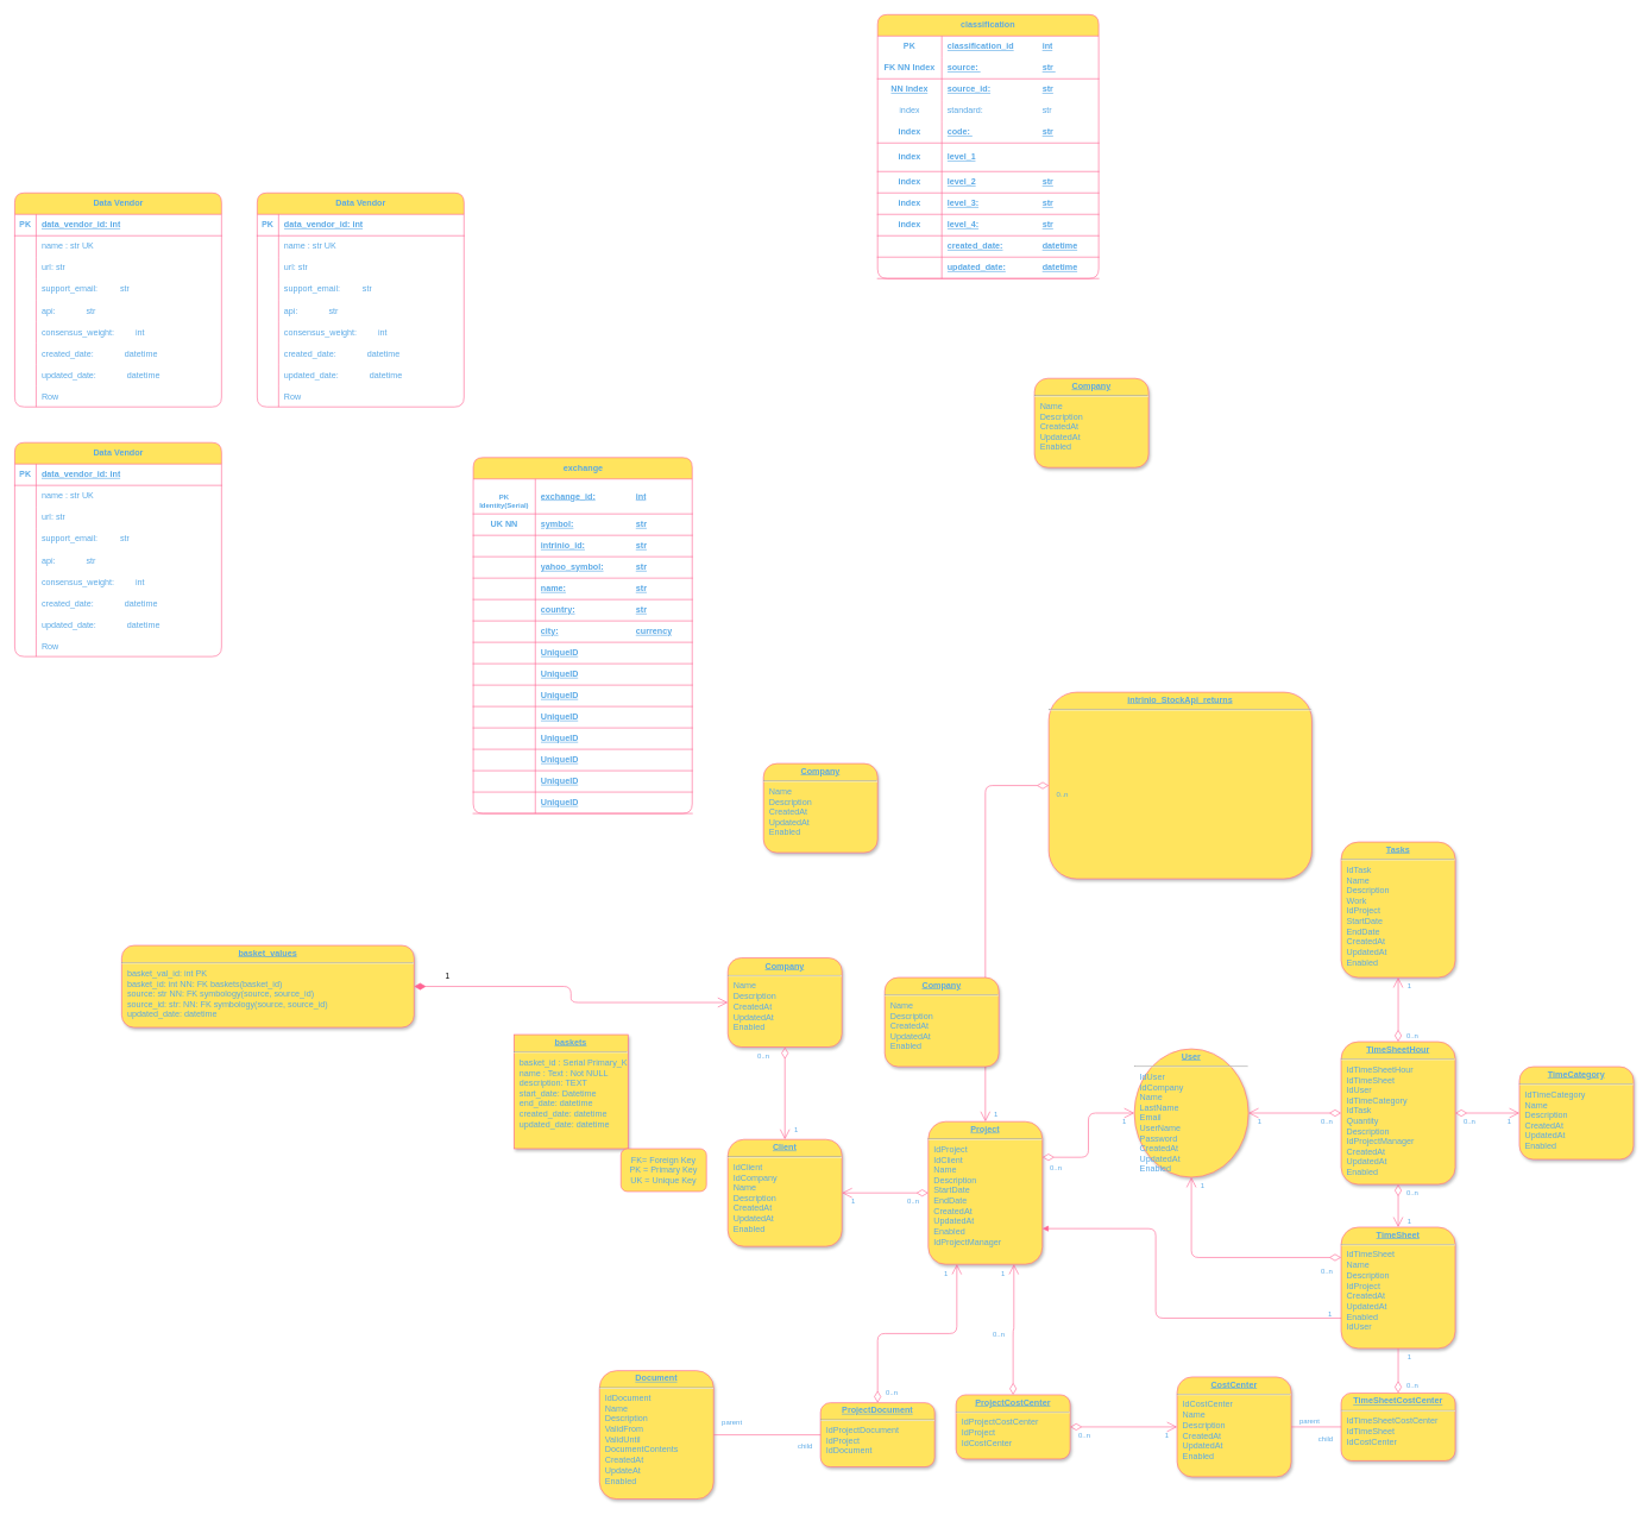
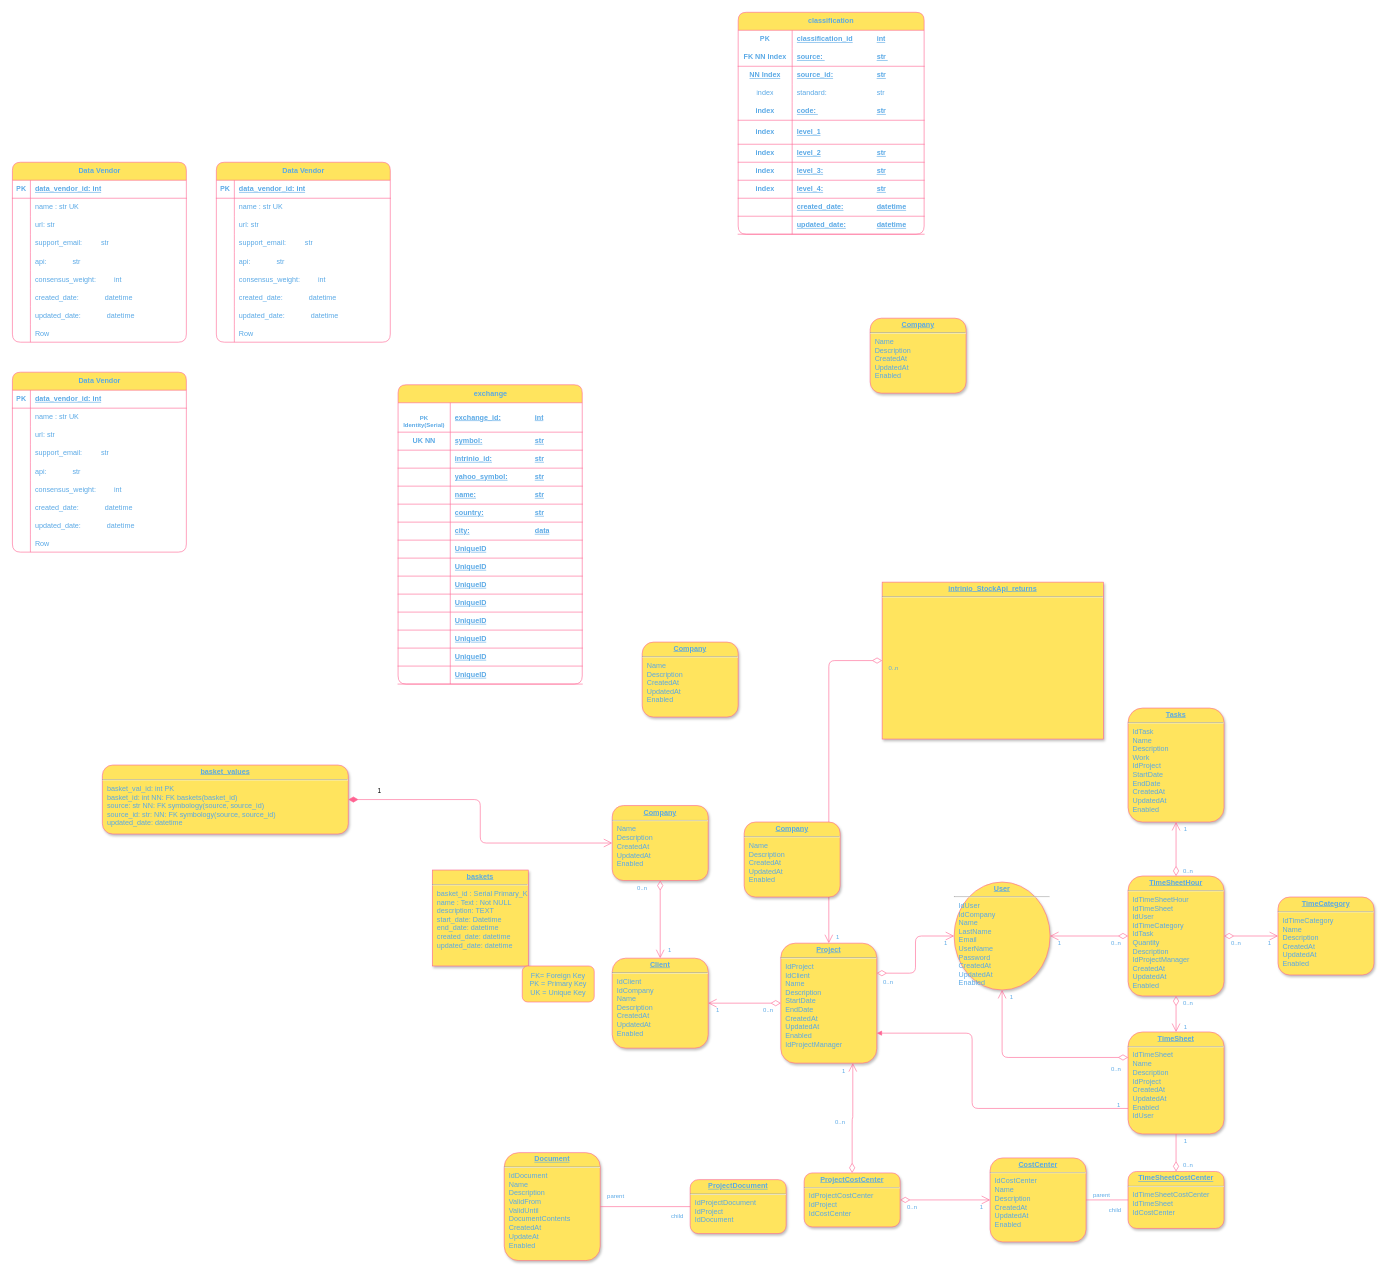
- <mxCell id="209" value="city:&lt;span style=&quot;white-space: pre;&quot;&gt;&#09;&lt;/span&gt;&lt;span style=&quot;white-space: pre;&quot;&gt;&#09;&lt;/span&gt;&lt;span style=&quot;white-space: pre;&quot;&gt;&#09;&lt;/span&gt;&lt;span style=&quot;white-space: pre;&quot;&gt;&#09;&lt;/span&gt;&lt;span style=&quot;white-space: pre;&quot;&gt;&#09;&lt;/span&gt;currency" style="shape=partialRectangle;connectable=0;fillColor=none;top=0;left=0;bottom=0;right=0;align=left;spacingLeft=6;fontStyle=5;overflow=hidden;whiteSpace=wrap;html=1;strokeColor=#FF6392;fontColor=#5AA9E6;" vertex="1" parent="207"><mxGeometry x="87" width="220" height="30" as="geometry"><mxRectangle width="220" height="30" as="alternateBounds" /></mxGeometry></mxCell>
+ <mxCell id="209" value="city:&lt;span style=&quot;white-space: pre;&quot;&gt;&#09;&lt;/span&gt;&lt;span style=&quot;white-space: pre;&quot;&gt;&#09;&lt;/span&gt;&lt;span style=&quot;white-space: pre;&quot;&gt;&#09;&lt;/span&gt;&lt;span style=&quot;white-space: pre;&quot;&gt;&#09;&lt;/span&gt;&lt;span style=&quot;white-space: pre;&quot;&gt;&#09;&lt;/span&gt;data" style="shape=partialRectangle;connectable=0;fillColor=none;top=0;left=0;bottom=0;right=0;align=left;spacingLeft=6;fontStyle=5;overflow=hidden;whiteSpace=wrap;html=1;strokeColor=#FF6392;fontColor=#5AA9E6;" vertex="1" parent="207"><mxGeometry x="87" width="220" height="30" as="geometry"><mxRectangle width="220" height="30" as="alternateBounds" /></mxGeometry></mxCell>
- <mxCell id="5" value="&lt;p style=&quot;margin: 0px; margin-top: 4px; text-align: center; text-decoration: underline;&quot;&gt;&lt;b&gt;intrinio_StockApi_returns&lt;/b&gt;&lt;/p&gt;&lt;hr&gt;&lt;p style=&quot;margin: 0px; margin-left: 8px;&quot;&gt;&lt;br&gt;&lt;/p&gt;" style="verticalAlign=top;align=left;overflow=fill;fontSize=12;fontFamily=Helvetica;html=1;strokeColor=#FF6392;shadow=1;fillColor=#FFE45E;fontColor=#5AA9E6;rounded=1;labelBackgroundColor=none;" parent="1" vertex="1"><mxGeometry x="1470" y="970" width="368.92" height="261.64" as="geometry" /></mxCell>
+ <mxCell id="5" value="&lt;p style=&quot;margin: 0px; margin-top: 4px; text-align: center; text-decoration: underline;&quot;&gt;&lt;b&gt;intrinio_StockApi_returns&lt;/b&gt;&lt;/p&gt;&lt;hr&gt;&lt;p style=&quot;margin: 0px; margin-left: 8px;&quot;&gt;&lt;br&gt;&lt;/p&gt;" style="verticalAlign=top;align=left;overflow=fill;fontSize=12;fontFamily=Helvetica;html=1;strokeColor=#FF6392;shadow=1;fillColor=#FFE45E;fontColor=#5AA9E6;labelBackgroundColor=none;rounded=0;" parent="1" vertex="1"><mxGeometry x="1470" y="970" width="368.92" height="261.64" as="geometry" /></mxCell>
- <mxCell id="3" value="&lt;p style=&quot;margin: 0px; margin-top: 4px; text-align: center; text-decoration: underline;&quot;&gt;&lt;b&gt;basket_values&lt;/b&gt;&lt;/p&gt;&lt;hr&gt;&lt;p style=&quot;margin: 0px; margin-left: 8px;&quot;&gt;basket_val_id: int PK&lt;/p&gt;&lt;p style=&quot;margin: 0px; margin-left: 8px;&quot;&gt;basket_id: int NN: FK baskets(basket_id)&lt;/p&gt;&lt;p style=&quot;margin: 0px; margin-left: 8px;&quot;&gt;&lt;span style=&quot;background-color: initial;&quot;&gt;source: str NN: FK symbology(source, source_id)&lt;/span&gt;&lt;/p&gt;&lt;p style=&quot;margin: 0px; margin-left: 8px;&quot;&gt;&lt;span style=&quot;background-color: initial;&quot;&gt;source_id: str: NN: FK symbology(source, source_id)&lt;/span&gt;&lt;/p&gt;&lt;p style=&quot;margin: 0px; margin-left: 8px;&quot;&gt;&lt;span style=&quot;background-color: initial;&quot;&gt;updated_date: datetime&amp;nbsp;&lt;/span&gt;&lt;/p&gt;&lt;br&gt;&amp;nbsp;&amp;nbsp;" style="verticalAlign=top;align=left;overflow=fill;fontSize=12;fontFamily=Helvetica;html=1;strokeColor=#FF6392;shadow=1;fillColor=#FFE45E;fontColor=#5AA9E6;rounded=1;labelBackgroundColor=none;" parent="1" vertex="1"><mxGeometry x="170" y="1325" width="410" height="115" as="geometry" /></mxCell>
+ <mxCell id="3" value="&lt;p style=&quot;margin: 0px; margin-top: 4px; text-align: center; text-decoration: underline;&quot;&gt;&lt;b&gt;basket_values&lt;/b&gt;&lt;/p&gt;&lt;hr&gt;&lt;p style=&quot;margin: 0px; margin-left: 8px;&quot;&gt;basket_val_id: int PK&lt;/p&gt;&lt;p style=&quot;margin: 0px; margin-left: 8px;&quot;&gt;basket_id: int NN: FK baskets(basket_id)&lt;/p&gt;&lt;p style=&quot;margin: 0px; margin-left: 8px;&quot;&gt;&lt;span style=&quot;background-color: initial;&quot;&gt;source: str NN: FK symbology(source, source_id)&lt;/span&gt;&lt;/p&gt;&lt;p style=&quot;margin: 0px; margin-left: 8px;&quot;&gt;&lt;span style=&quot;background-color: initial;&quot;&gt;source_id: str: NN: FK symbology(source, source_id)&lt;/span&gt;&lt;/p&gt;&lt;p style=&quot;margin: 0px; margin-left: 8px;&quot;&gt;&lt;span style=&quot;background-color: initial;&quot;&gt;updated_date: datetime&amp;nbsp;&lt;/span&gt;&lt;/p&gt;&lt;br&gt;&amp;nbsp;&amp;nbsp;" style="verticalAlign=top;align=left;overflow=fill;fontSize=12;fontFamily=Helvetica;html=1;strokeColor=#FF6392;shadow=1;fillColor=#FFE45E;fontColor=#5AA9E6;rounded=1;labelBackgroundColor=none;" parent="1" vertex="1"><mxGeometry x="170" y="1275" width="410" height="115" as="geometry" /></mxCell>
- <mxCell id="36" value="" style="endArrow=open;endSize=12;startArrow=diamondThin;startSize=14;startFill=0;edgeStyle=orthogonalEdgeStyle;entryX=0.25;entryY=1;rounded=1;labelBackgroundColor=none;strokeColor=#FF6392;fontColor=default;" parent="1" source="16" target="11" edge="1"><mxGeometry x="419.36" y="820" as="geometry"><mxPoint x="1129.36" y="1860" as="sourcePoint" /><mxPoint x="1289.36" y="1860" as="targetPoint" /></mxGeometry></mxCell>
- <mxCell id="37" value="0..n" style="resizable=0;align=left;verticalAlign=top;labelBackgroundColor=none;fontSize=10;strokeColor=#FF6392;shadow=1;fillColor=#FFE45E;fontColor=#5AA9E6;rounded=1;" parent="36" connectable="0" vertex="1"><mxGeometry x="-1" relative="1" as="geometry"><mxPoint x="10" y="-26.16" as="offset" /></mxGeometry></mxCell>
- <mxCell id="38" value="1" style="resizable=0;align=right;verticalAlign=top;labelBackgroundColor=none;fontSize=10;strokeColor=#FF6392;shadow=1;fillColor=#FFE45E;fontColor=#5AA9E6;rounded=1;" parent="36" connectable="0" vertex="1"><mxGeometry x="1" relative="1" as="geometry"><mxPoint x="-11.08" as="offset" /></mxGeometry></mxCell>
